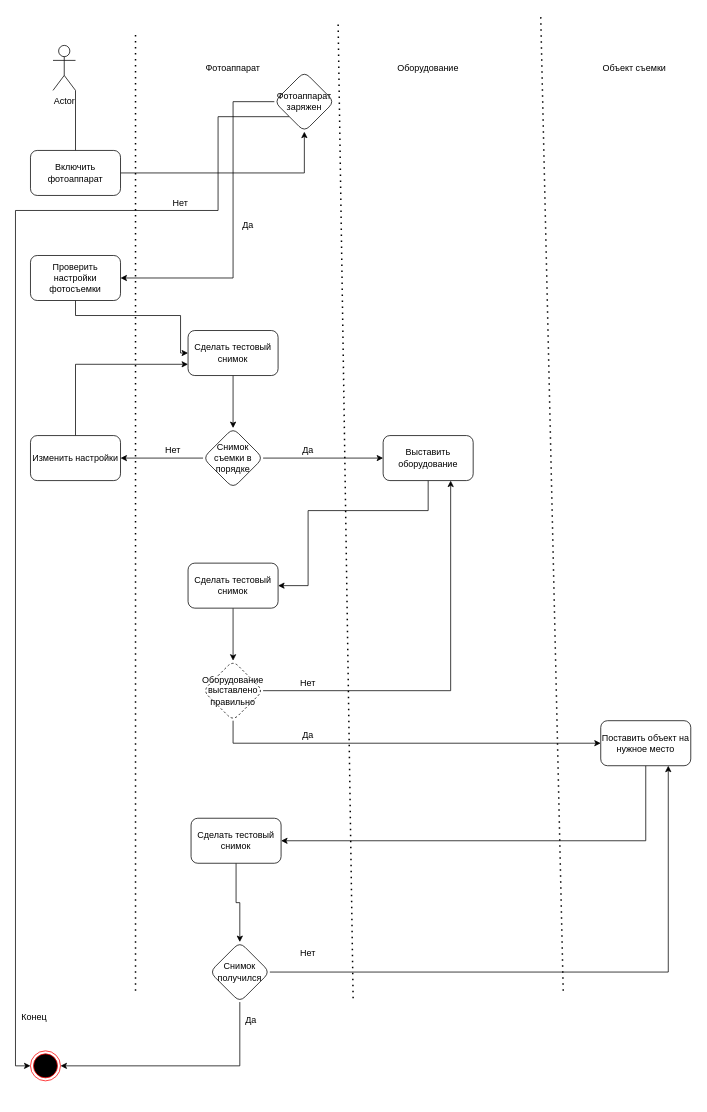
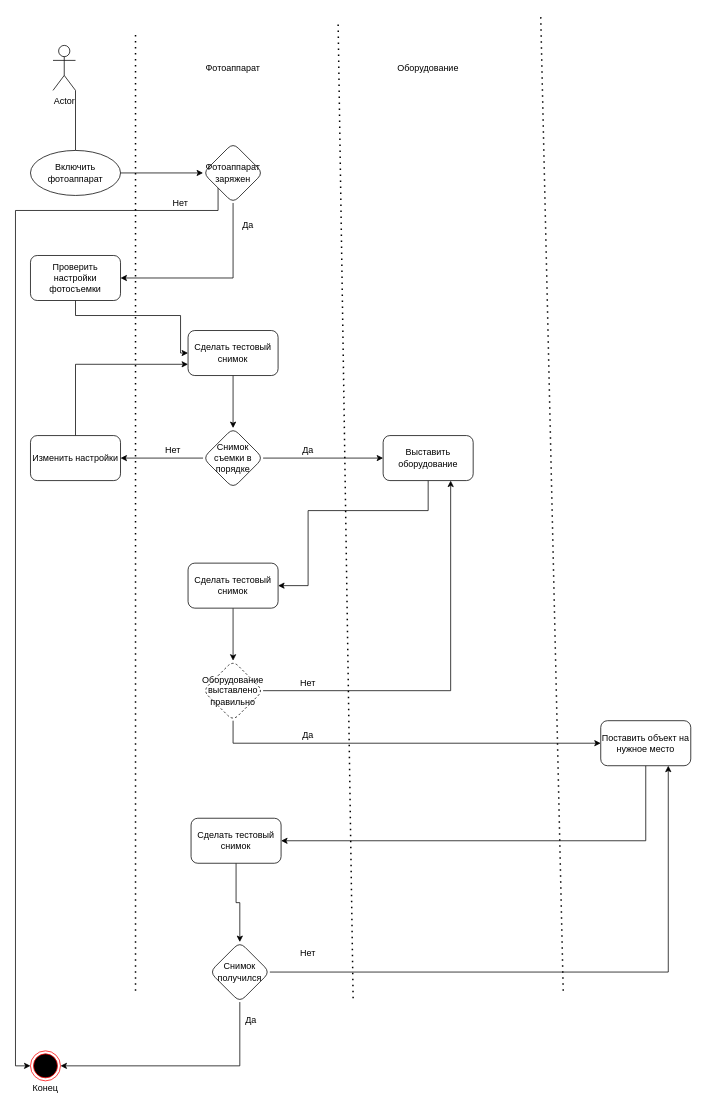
- <mxCell id="36" value="Объект съемки" style="text;html=1;strokeColor=none;fillColor=none;align=center;verticalAlign=middle;whiteSpace=wrap;rounded=0;" vertex="1" parent="1"><mxGeometry x="800" y="80" width="90" height="20" as="geometry" /></mxCell>
- <mxCell id="12" value="Фотоаппарат заряжен" style="rhombus;whiteSpace=wrap;html=1;rounded=1;" vertex="1" parent="1"><mxGeometry x="365" y="95" width="80" height="80" as="geometry" /></mxCell>
+ <mxCell id="12" value="Фотоаппарат заряжен" style="rhombus;whiteSpace=wrap;html=1;rounded=1;" vertex="1" parent="1"><mxGeometry x="270" y="190" width="80" height="80" as="geometry" /></mxCell>
- <mxCell id="7" value="Включить фотоаппарат" style="rounded=1;whiteSpace=wrap;html=1;" vertex="1" parent="1"><mxGeometry x="40" y="200" width="120" height="60" as="geometry" /></mxCell>
+ <mxCell id="7" value="Включить фотоаппарат" style="ellipse;whiteSpace=wrap;html=1;" vertex="1" parent="1"><mxGeometry x="40" y="200" width="120" height="60" as="geometry" /></mxCell>
- <mxCell id="17" value="Конец" style="text;html=1;strokeColor=none;fillColor=none;align=center;verticalAlign=middle;whiteSpace=wrap;rounded=0;" vertex="1" parent="1"><mxGeometry x="25" y="1345" width="40" height="20" as="geometry" /></mxCell>
+ <mxCell id="17" value="Конец" style="text;html=1;strokeColor=none;fillColor=none;align=center;verticalAlign=middle;whiteSpace=wrap;rounded=0;" vertex="1" parent="1"><mxGeometry x="40" y="1440" width="40" height="20" as="geometry" /></mxCell>
